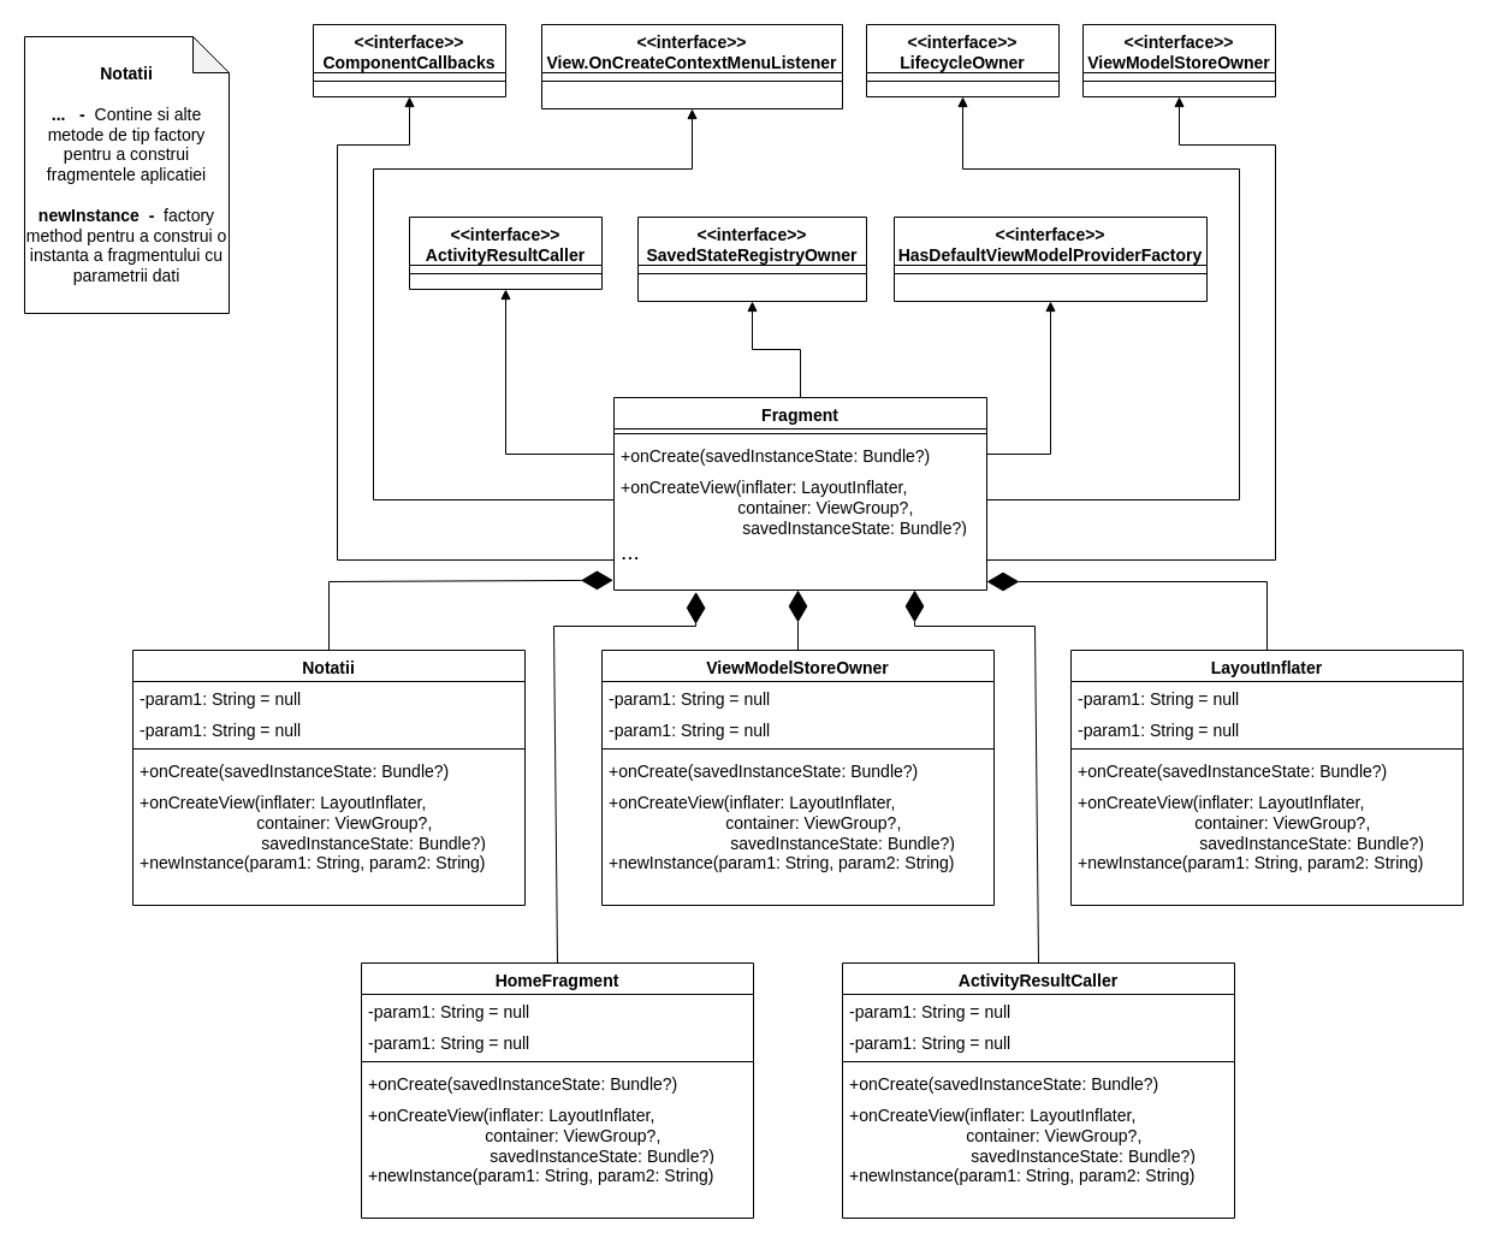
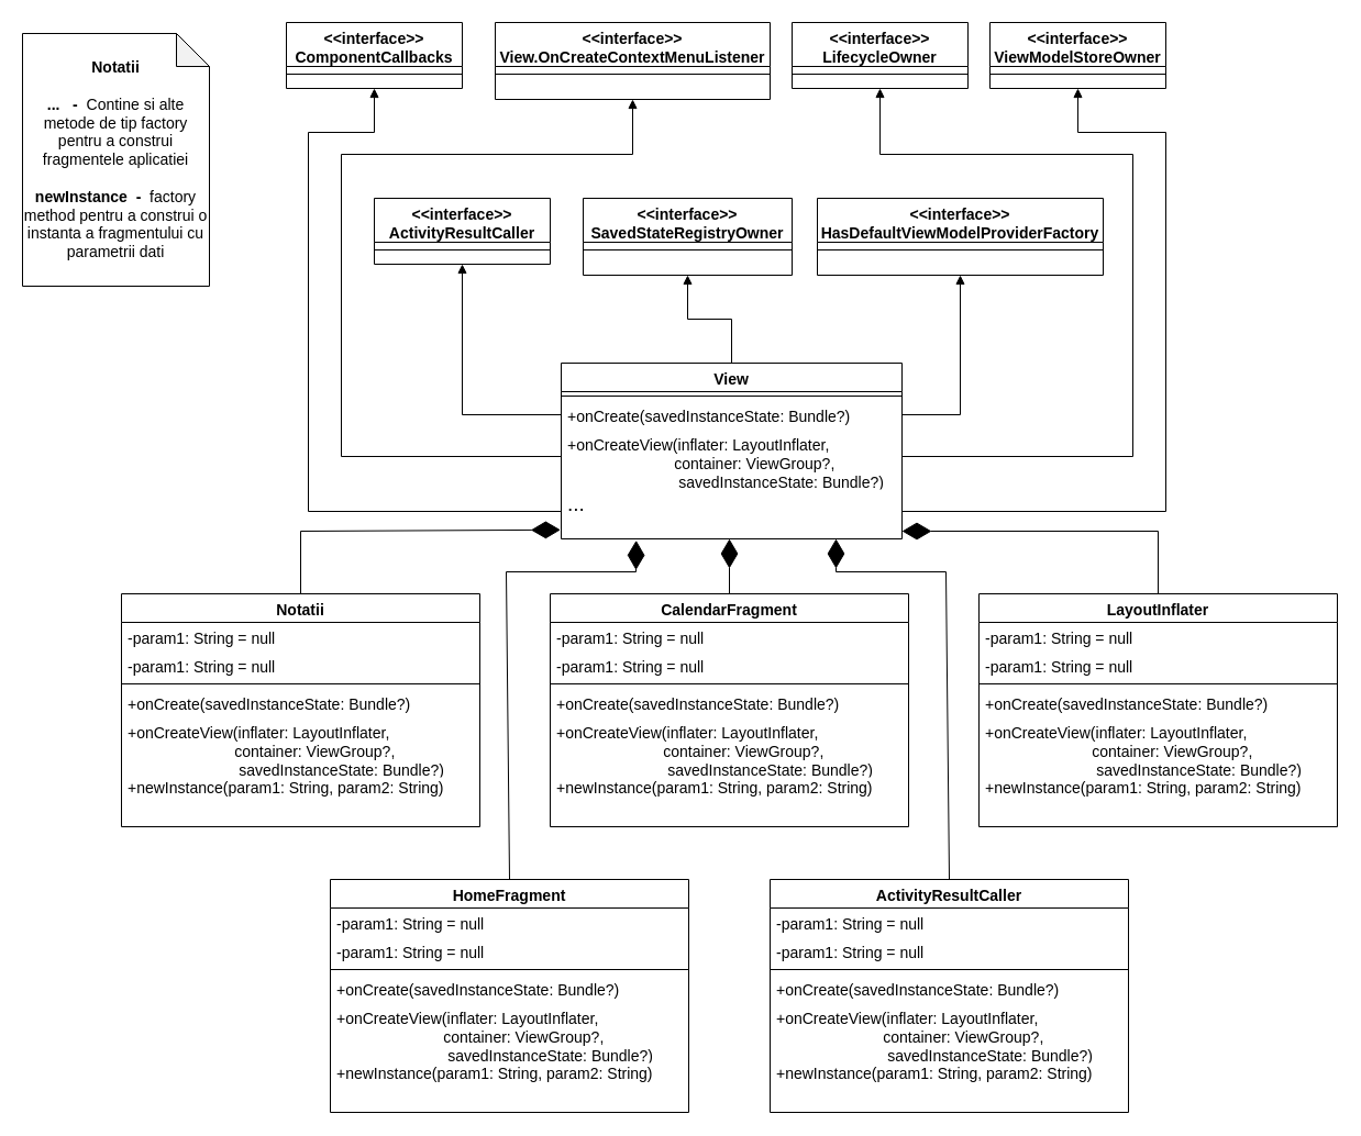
- <mxCell id="16" value="Fragment" style="swimlane;fontStyle=1;align=center;verticalAlign=top;childLayout=stackLayout;horizontal=1;startSize=26;horizontalStack=0;resizeParent=1;resizeLast=0;collapsible=1;marginBottom=0;rounded=0;shadow=0;strokeWidth=1;fontSize=14;" parent="1" vertex="1"><mxGeometry x="510" y="330" width="310" height="160" as="geometry"><mxRectangle x="130" y="380" width="160" height="26" as="alternateBounds" /></mxGeometry></mxCell>
+ <mxCell id="16" value="View" style="swimlane;fontStyle=1;align=center;verticalAlign=top;childLayout=stackLayout;horizontal=1;startSize=26;horizontalStack=0;resizeParent=1;resizeLast=0;collapsible=1;marginBottom=0;rounded=0;shadow=0;strokeWidth=1;fontSize=14;" parent="1" vertex="1"><mxGeometry x="510" y="330" width="310" height="160" as="geometry"><mxRectangle x="130" y="380" width="160" height="26" as="alternateBounds" /></mxGeometry></mxCell>
- <mxCell id="28" value="ViewModelStoreOwner " style="swimlane;fontStyle=1;align=center;verticalAlign=top;childLayout=stackLayout;horizontal=1;startSize=26;horizontalStack=0;resizeParent=1;resizeLast=0;collapsible=1;marginBottom=0;rounded=0;shadow=0;strokeWidth=1;fontSize=14;" parent="1" vertex="1"><mxGeometry x="500" y="540" width="326" height="212" as="geometry"><mxRectangle x="130" y="380" width="160" height="26" as="alternateBounds" /></mxGeometry></mxCell>
+ <mxCell id="28" value="CalendarFragment " style="swimlane;fontStyle=1;align=center;verticalAlign=top;childLayout=stackLayout;horizontal=1;startSize=26;horizontalStack=0;resizeParent=1;resizeLast=0;collapsible=1;marginBottom=0;rounded=0;shadow=0;strokeWidth=1;fontSize=14;" parent="1" vertex="1"><mxGeometry x="500" y="540" width="326" height="212" as="geometry"><mxRectangle x="130" y="380" width="160" height="26" as="alternateBounds" /></mxGeometry></mxCell>
